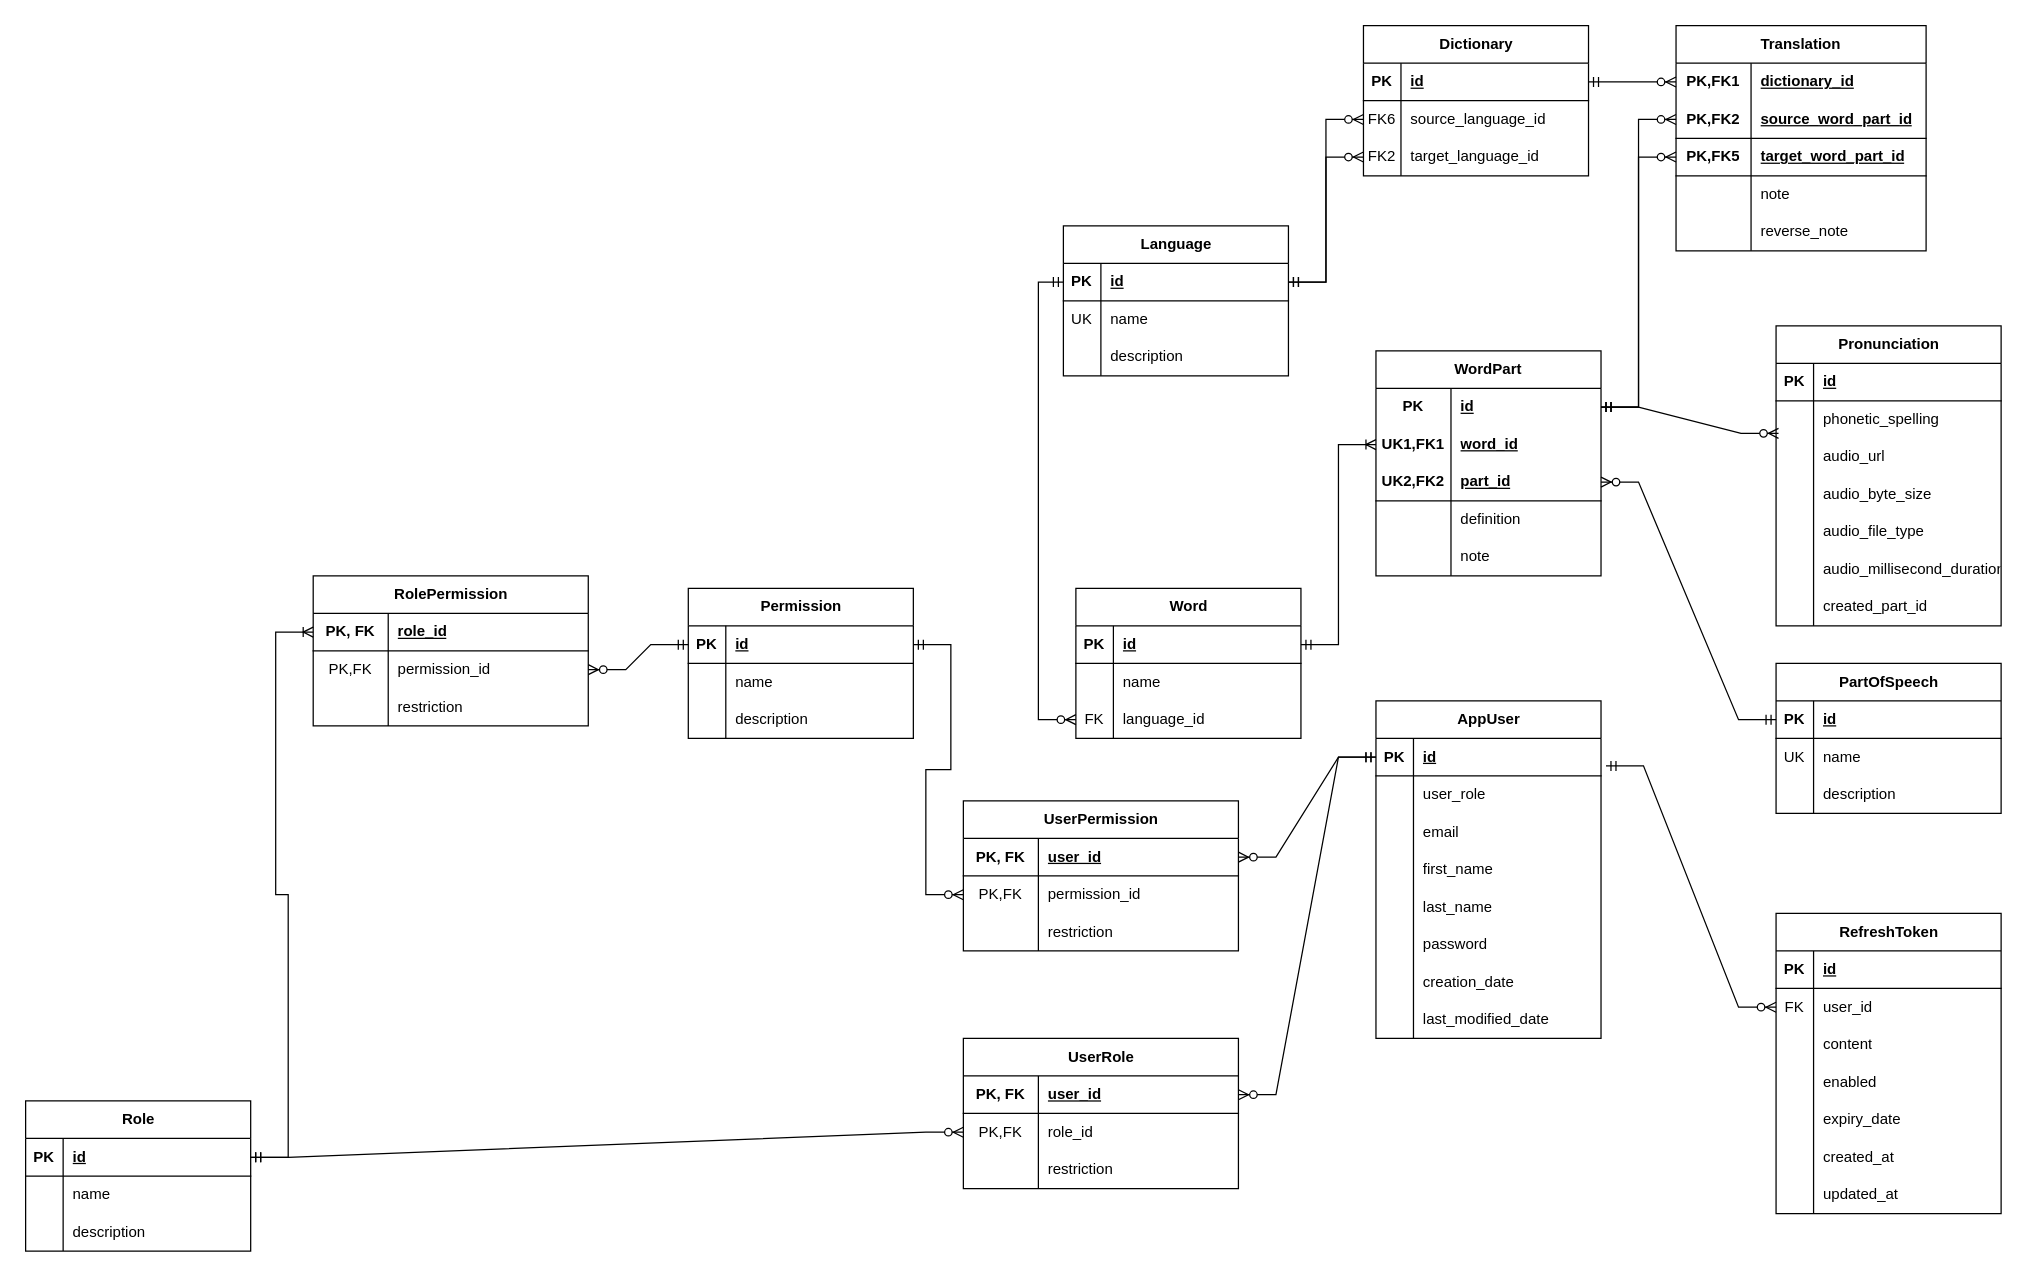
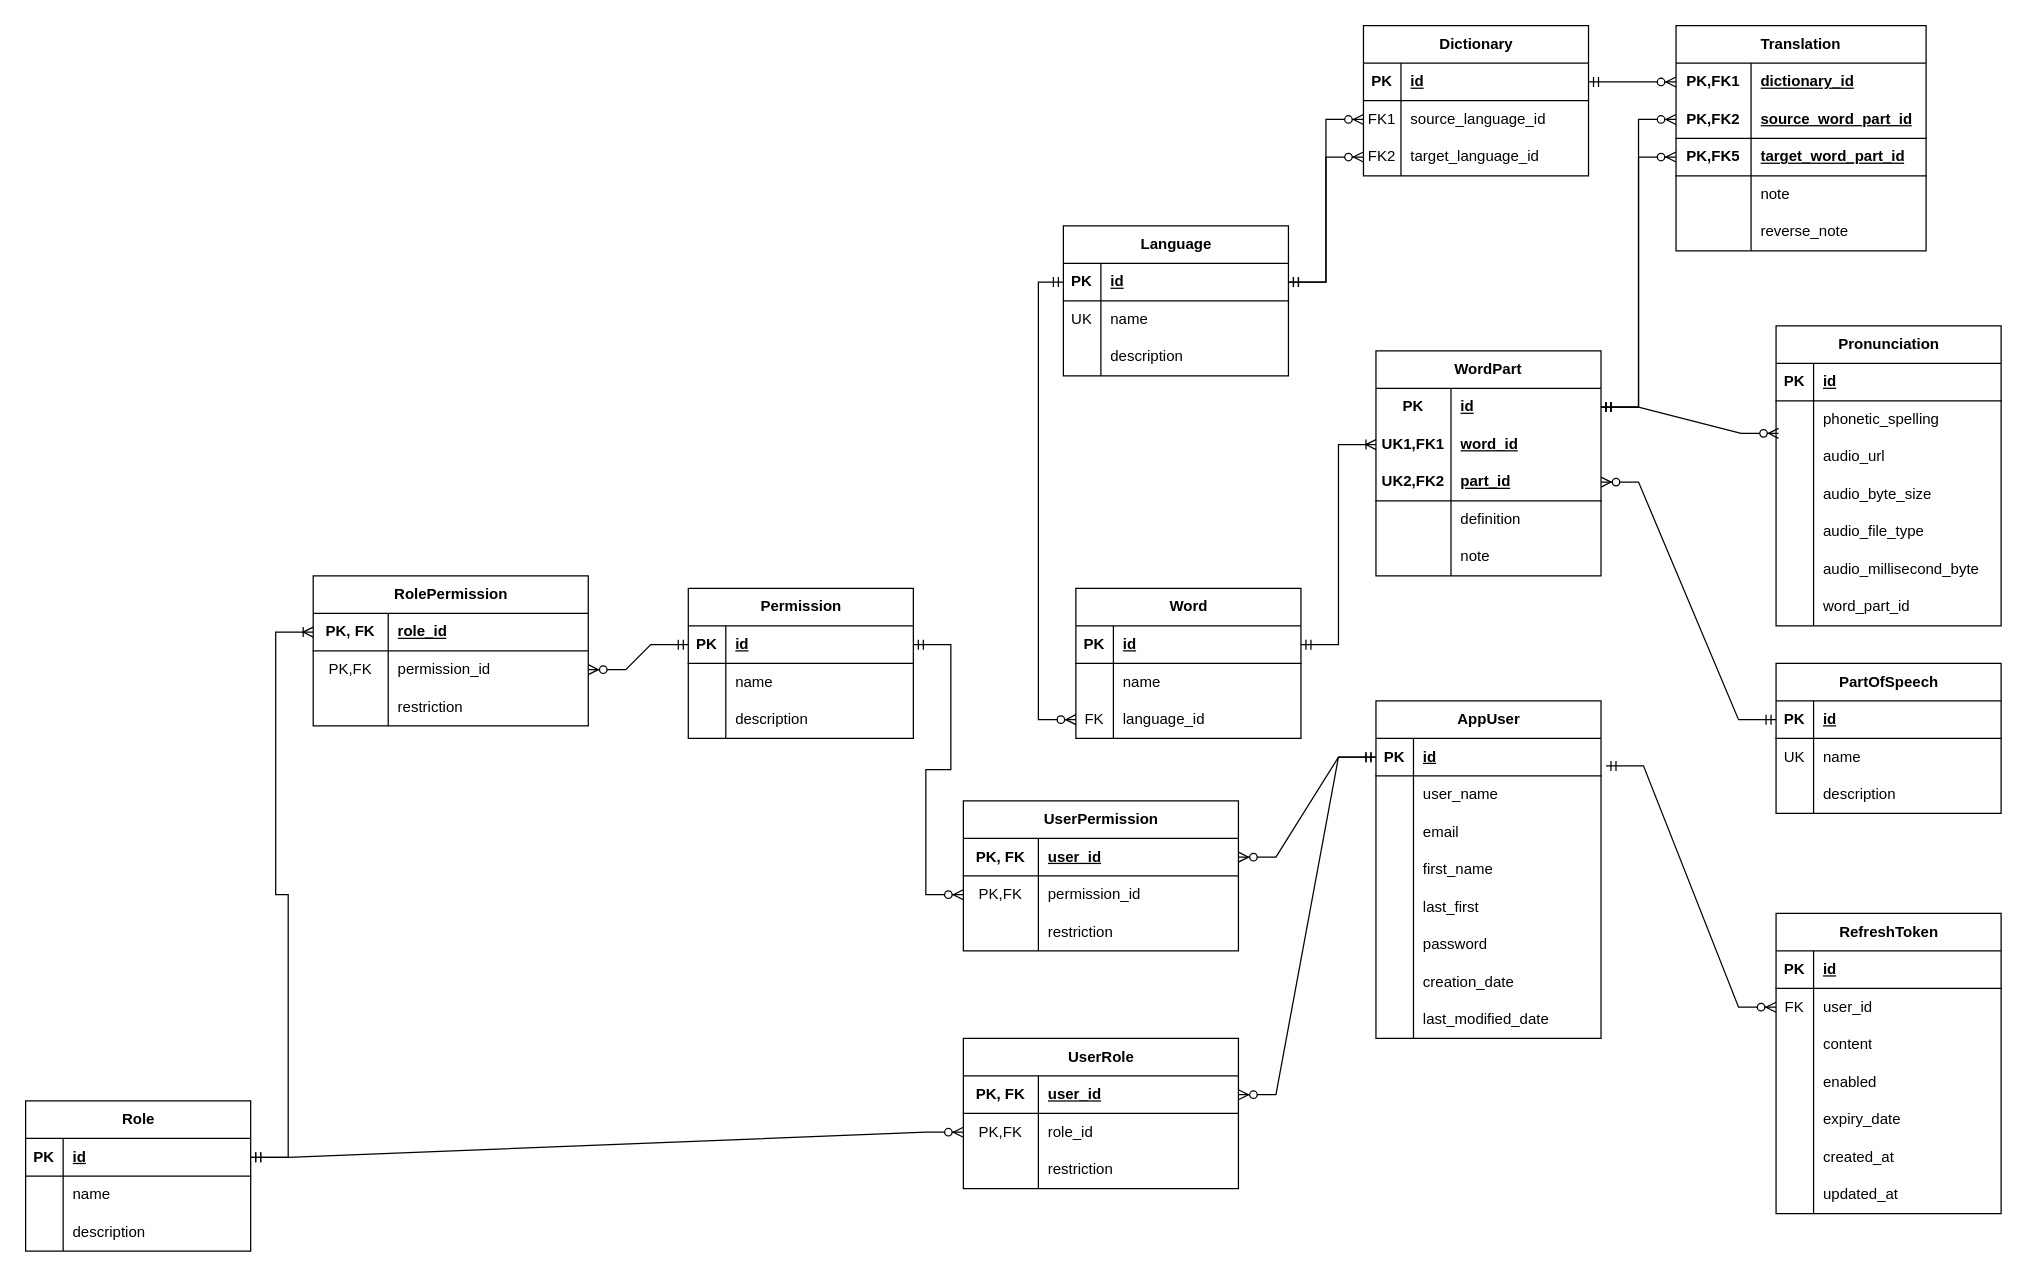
- <mxCell id="7" value="FK6" style="shape=partialRectangle;connectable=0;fillColor=none;top=0;left=0;bottom=0;right=0;editable=1;overflow=hidden;whiteSpace=wrap;html=1;" parent="6" vertex="1"><mxGeometry width="30" height="30" as="geometry"><mxRectangle width="30" height="30" as="alternateBounds" /></mxGeometry></mxCell>
+ <mxCell id="7" value="FK1" style="shape=partialRectangle;connectable=0;fillColor=none;top=0;left=0;bottom=0;right=0;editable=1;overflow=hidden;whiteSpace=wrap;html=1;" parent="6" vertex="1"><mxGeometry width="30" height="30" as="geometry"><mxRectangle width="30" height="30" as="alternateBounds" /></mxGeometry></mxCell>
- <mxCell id="125" value="audio_millisecond_duration" style="shape=partialRectangle;connectable=0;fillColor=none;top=0;left=0;bottom=0;right=0;align=left;spacingLeft=6;overflow=hidden;whiteSpace=wrap;html=1;" parent="123" vertex="1"><mxGeometry x="30" width="150" height="30" as="geometry"><mxRectangle width="150" height="30" as="alternateBounds" /></mxGeometry></mxCell>
+ <mxCell id="125" value="audio_millisecond_byte" style="shape=partialRectangle;connectable=0;fillColor=none;top=0;left=0;bottom=0;right=0;align=left;spacingLeft=6;overflow=hidden;whiteSpace=wrap;html=1;" parent="123" vertex="1"><mxGeometry x="30" width="150" height="30" as="geometry"><mxRectangle width="150" height="30" as="alternateBounds" /></mxGeometry></mxCell>
- <mxCell id="128" value="created_part_id" style="shape=partialRectangle;connectable=0;fillColor=none;top=0;left=0;bottom=0;right=0;align=left;spacingLeft=6;overflow=hidden;whiteSpace=wrap;html=1;" parent="126" vertex="1"><mxGeometry x="30" width="150" height="30" as="geometry"><mxRectangle width="150" height="30" as="alternateBounds" /></mxGeometry></mxCell>
+ <mxCell id="128" value="word_part_id" style="shape=partialRectangle;connectable=0;fillColor=none;top=0;left=0;bottom=0;right=0;align=left;spacingLeft=6;overflow=hidden;whiteSpace=wrap;html=1;" parent="126" vertex="1"><mxGeometry x="30" width="150" height="30" as="geometry"><mxRectangle width="150" height="30" as="alternateBounds" /></mxGeometry></mxCell>
- <mxCell id="88" value="user_role" style="shape=partialRectangle;connectable=0;fillColor=none;top=0;left=0;bottom=0;right=0;align=left;spacingLeft=6;overflow=hidden;whiteSpace=wrap;html=1;" parent="86" vertex="1"><mxGeometry x="30" width="150" height="30" as="geometry"><mxRectangle width="150" height="30" as="alternateBounds" /></mxGeometry></mxCell>
+ <mxCell id="88" value="user_name" style="shape=partialRectangle;connectable=0;fillColor=none;top=0;left=0;bottom=0;right=0;align=left;spacingLeft=6;overflow=hidden;whiteSpace=wrap;html=1;" parent="86" vertex="1"><mxGeometry x="30" width="150" height="30" as="geometry"><mxRectangle width="150" height="30" as="alternateBounds" /></mxGeometry></mxCell>
- <mxCell id="97" value="last_name" style="shape=partialRectangle;connectable=0;fillColor=none;top=0;left=0;bottom=0;right=0;align=left;spacingLeft=6;overflow=hidden;whiteSpace=wrap;html=1;" parent="95" vertex="1"><mxGeometry x="30" width="150" height="30" as="geometry"><mxRectangle width="150" height="30" as="alternateBounds" /></mxGeometry></mxCell>
+ <mxCell id="97" value="last_first" style="shape=partialRectangle;connectable=0;fillColor=none;top=0;left=0;bottom=0;right=0;align=left;spacingLeft=6;overflow=hidden;whiteSpace=wrap;html=1;" parent="95" vertex="1"><mxGeometry x="30" width="150" height="30" as="geometry"><mxRectangle width="150" height="30" as="alternateBounds" /></mxGeometry></mxCell>
